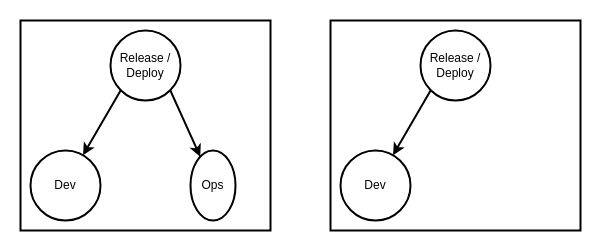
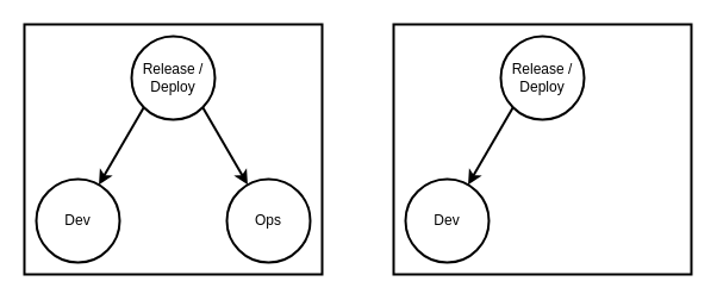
- <mxCell id="5" value="Ops" style="ellipse;whiteSpace=wrap;html=1;aspect=fixed;strokeWidth=2;" vertex="1" parent="1"><mxGeometry x="190" y="150" width="45" height="70" as="geometry" /></mxCell>
+ <mxCell id="5" value="Ops" style="ellipse;whiteSpace=wrap;html=1;aspect=fixed;strokeWidth=2;" vertex="1" parent="1"><mxGeometry x="190" y="150" width="70" height="70" as="geometry" /></mxCell>
